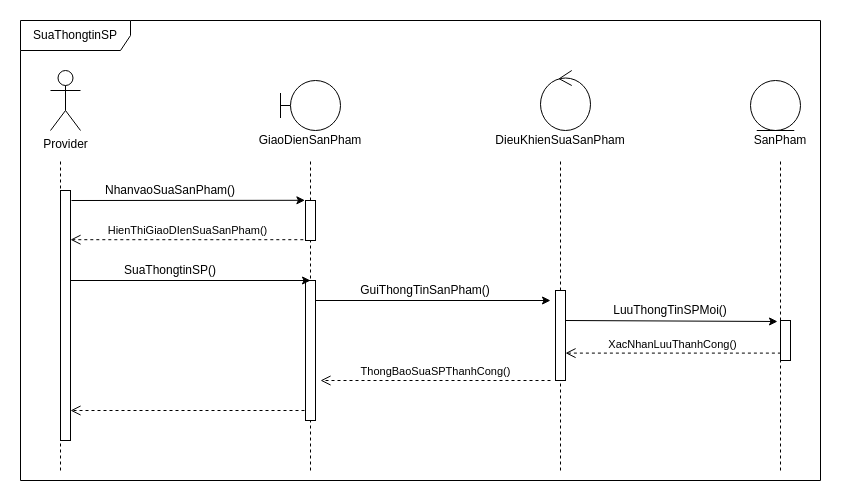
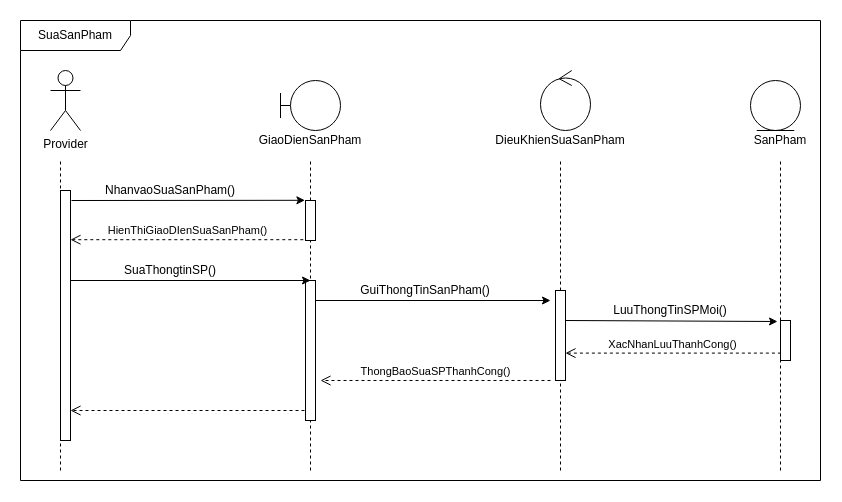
- <mxCell id="30" value="SuaThongtinSP" style="shape=umlFrame;whiteSpace=wrap;html=1;width=110;height=30;" vertex="1" parent="1"><mxGeometry x="20" y="20" width="800" height="460" as="geometry" /></mxCell>
+ <mxCell id="30" value="SuaSanPham" style="shape=umlFrame;whiteSpace=wrap;html=1;width=110;height=30;" vertex="1" parent="1"><mxGeometry x="20" y="20" width="800" height="460" as="geometry" /></mxCell>
